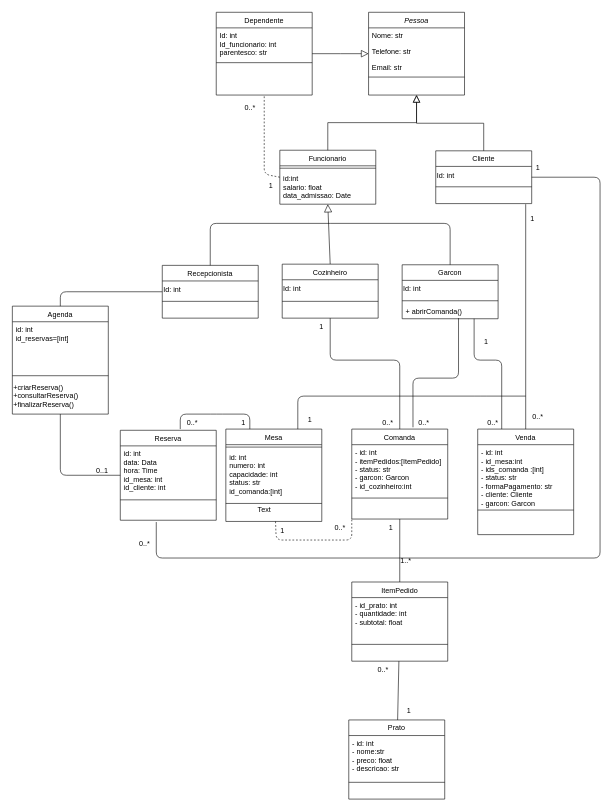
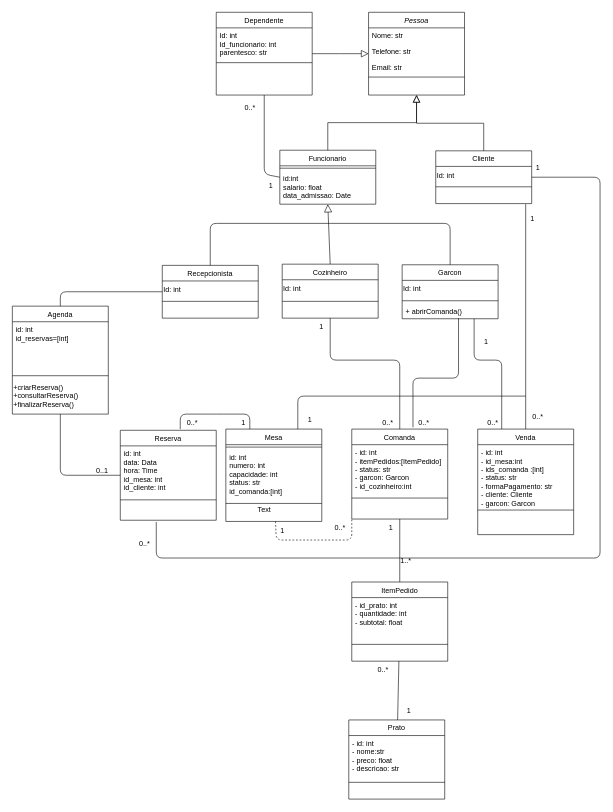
- <mxCell id="11" style="edgeStyle=none;html=1;entryX=0.5;entryY=1;entryDx=0;entryDy=0;endArrow=none;endFill=0;exitX=0;exitY=0.5;exitDx=0;exitDy=0;dashed=1;" parent="1" source="12" target="7" edge="1"><mxGeometry relative="1" as="geometry"><Array as="points"><mxPoint x="440" y="290" /></Array></mxGeometry></mxCell>
+ <mxCell id="11" style="edgeStyle=none;html=1;entryX=0.5;entryY=1;entryDx=0;entryDy=0;endArrow=none;endFill=0;exitX=0;exitY=0.5;exitDx=0;exitDy=0;" parent="1" source="12" target="7" edge="1"><mxGeometry relative="1" as="geometry"><Array as="points"><mxPoint x="440" y="290" /></Array></mxGeometry></mxCell>
